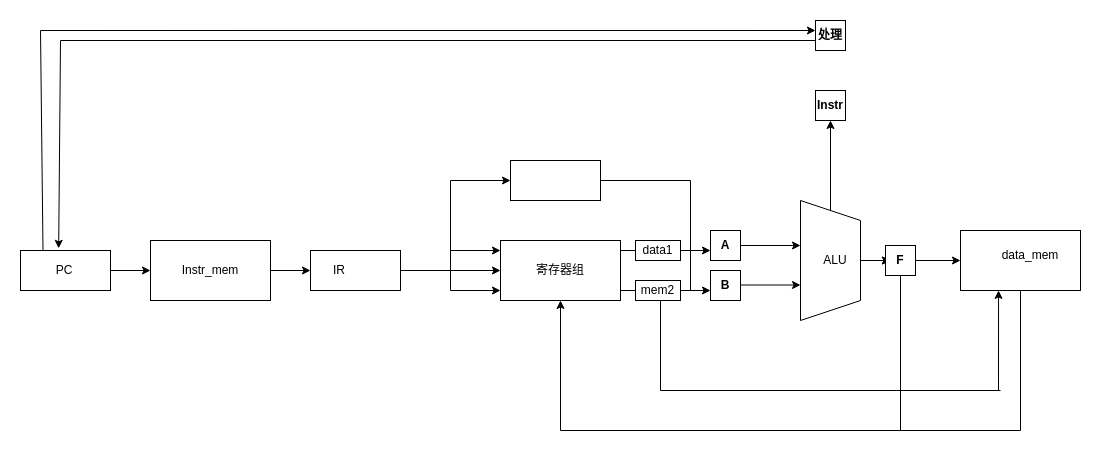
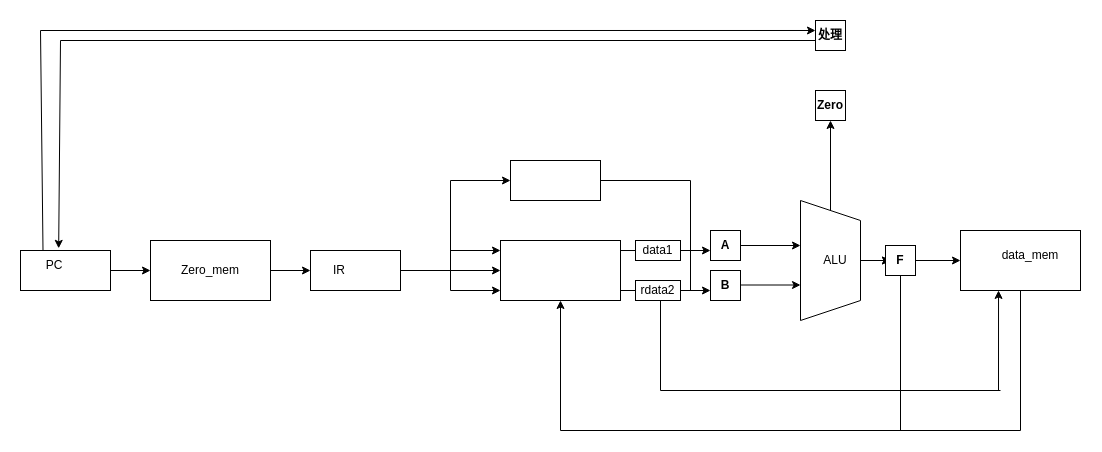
- <mxCell id="37" value="Instr" style="text;strokeColor=none;align=center;fillColor=none;html=1;verticalAlign=middle;whiteSpace=wrap;rounded=0;fontStyle=1" vertex="1" parent="35"><mxGeometry width="60" height="30" as="geometry" /></mxCell>
+ <mxCell id="37" value="Zero" style="text;strokeColor=none;align=center;fillColor=none;html=1;verticalAlign=middle;whiteSpace=wrap;rounded=0;fontStyle=1" vertex="1" parent="35"><mxGeometry width="60" height="30" as="geometry" /></mxCell>
- <mxCell id="4" value="PC" style="text;strokeColor=none;align=center;fillColor=none;html=1;verticalAlign=middle;whiteSpace=wrap;rounded=0;" vertex="1" parent="2"><mxGeometry x="20" y="10" width="47.5" height="20" as="geometry" /></mxCell>
+ <mxCell id="4" value="PC" style="text;strokeColor=none;align=center;fillColor=none;html=1;verticalAlign=middle;whiteSpace=wrap;rounded=0;" vertex="1" parent="2"><mxGeometry x="10" y="5" width="47.5" height="20" as="geometry" /></mxCell>
- <mxCell id="7" value="Instr_mem" style="text;strokeColor=none;align=center;fillColor=none;html=1;verticalAlign=middle;whiteSpace=wrap;rounded=0;" vertex="1" parent="5"><mxGeometry x="30" y="15" width="60" height="30" as="geometry" /></mxCell>
+ <mxCell id="7" value="Zero_mem" style="text;strokeColor=none;align=center;fillColor=none;html=1;verticalAlign=middle;whiteSpace=wrap;rounded=0;" vertex="1" parent="5"><mxGeometry x="30" y="15" width="60" height="30" as="geometry" /></mxCell>
- <mxCell id="15" value="寄存器组" style="text;strokeColor=none;align=center;fillColor=none;html=1;verticalAlign=middle;whiteSpace=wrap;rounded=0;" vertex="1" parent="13"><mxGeometry x="30" y="15" width="60" height="30" as="geometry" /></mxCell>
- <mxCell id="65" value="mem2" style="text;strokeColor=none;align=center;fillColor=none;html=1;verticalAlign=middle;whiteSpace=wrap;rounded=0;" vertex="1" parent="63"><mxGeometry x="11.25" y="5" width="22.5" height="10" as="geometry" /></mxCell>
+ <mxCell id="65" value="rdata2" style="text;strokeColor=none;align=center;fillColor=none;html=1;verticalAlign=middle;whiteSpace=wrap;rounded=0;" vertex="1" parent="63"><mxGeometry x="11.25" y="5" width="22.5" height="10" as="geometry" /></mxCell>
